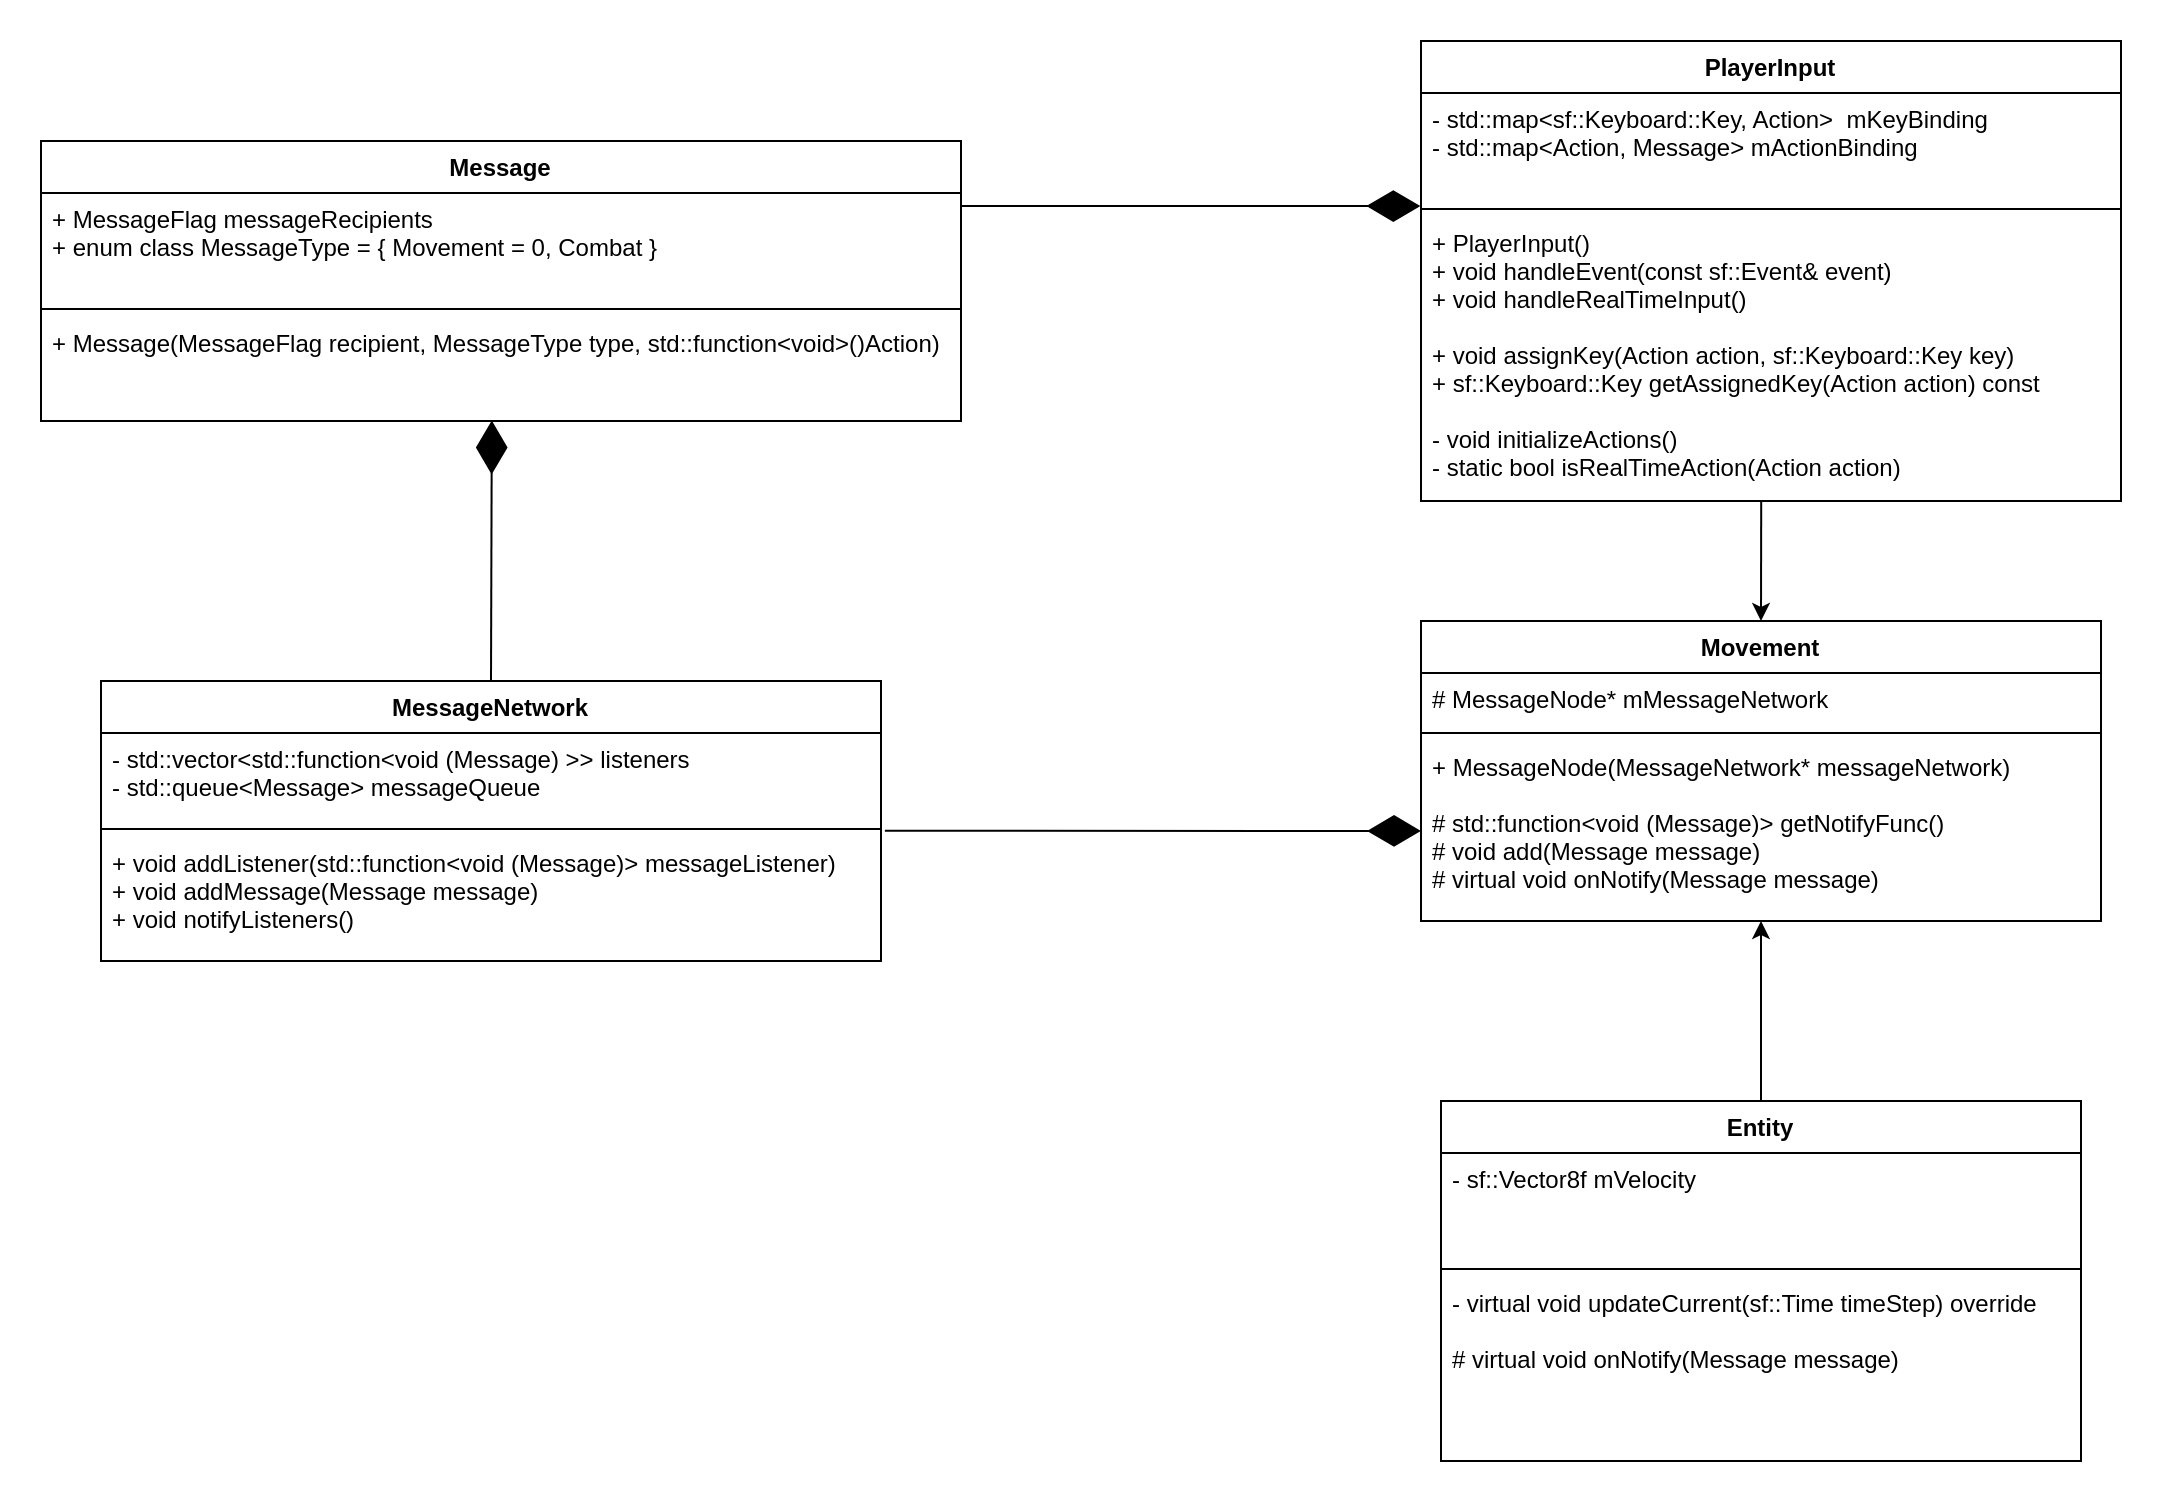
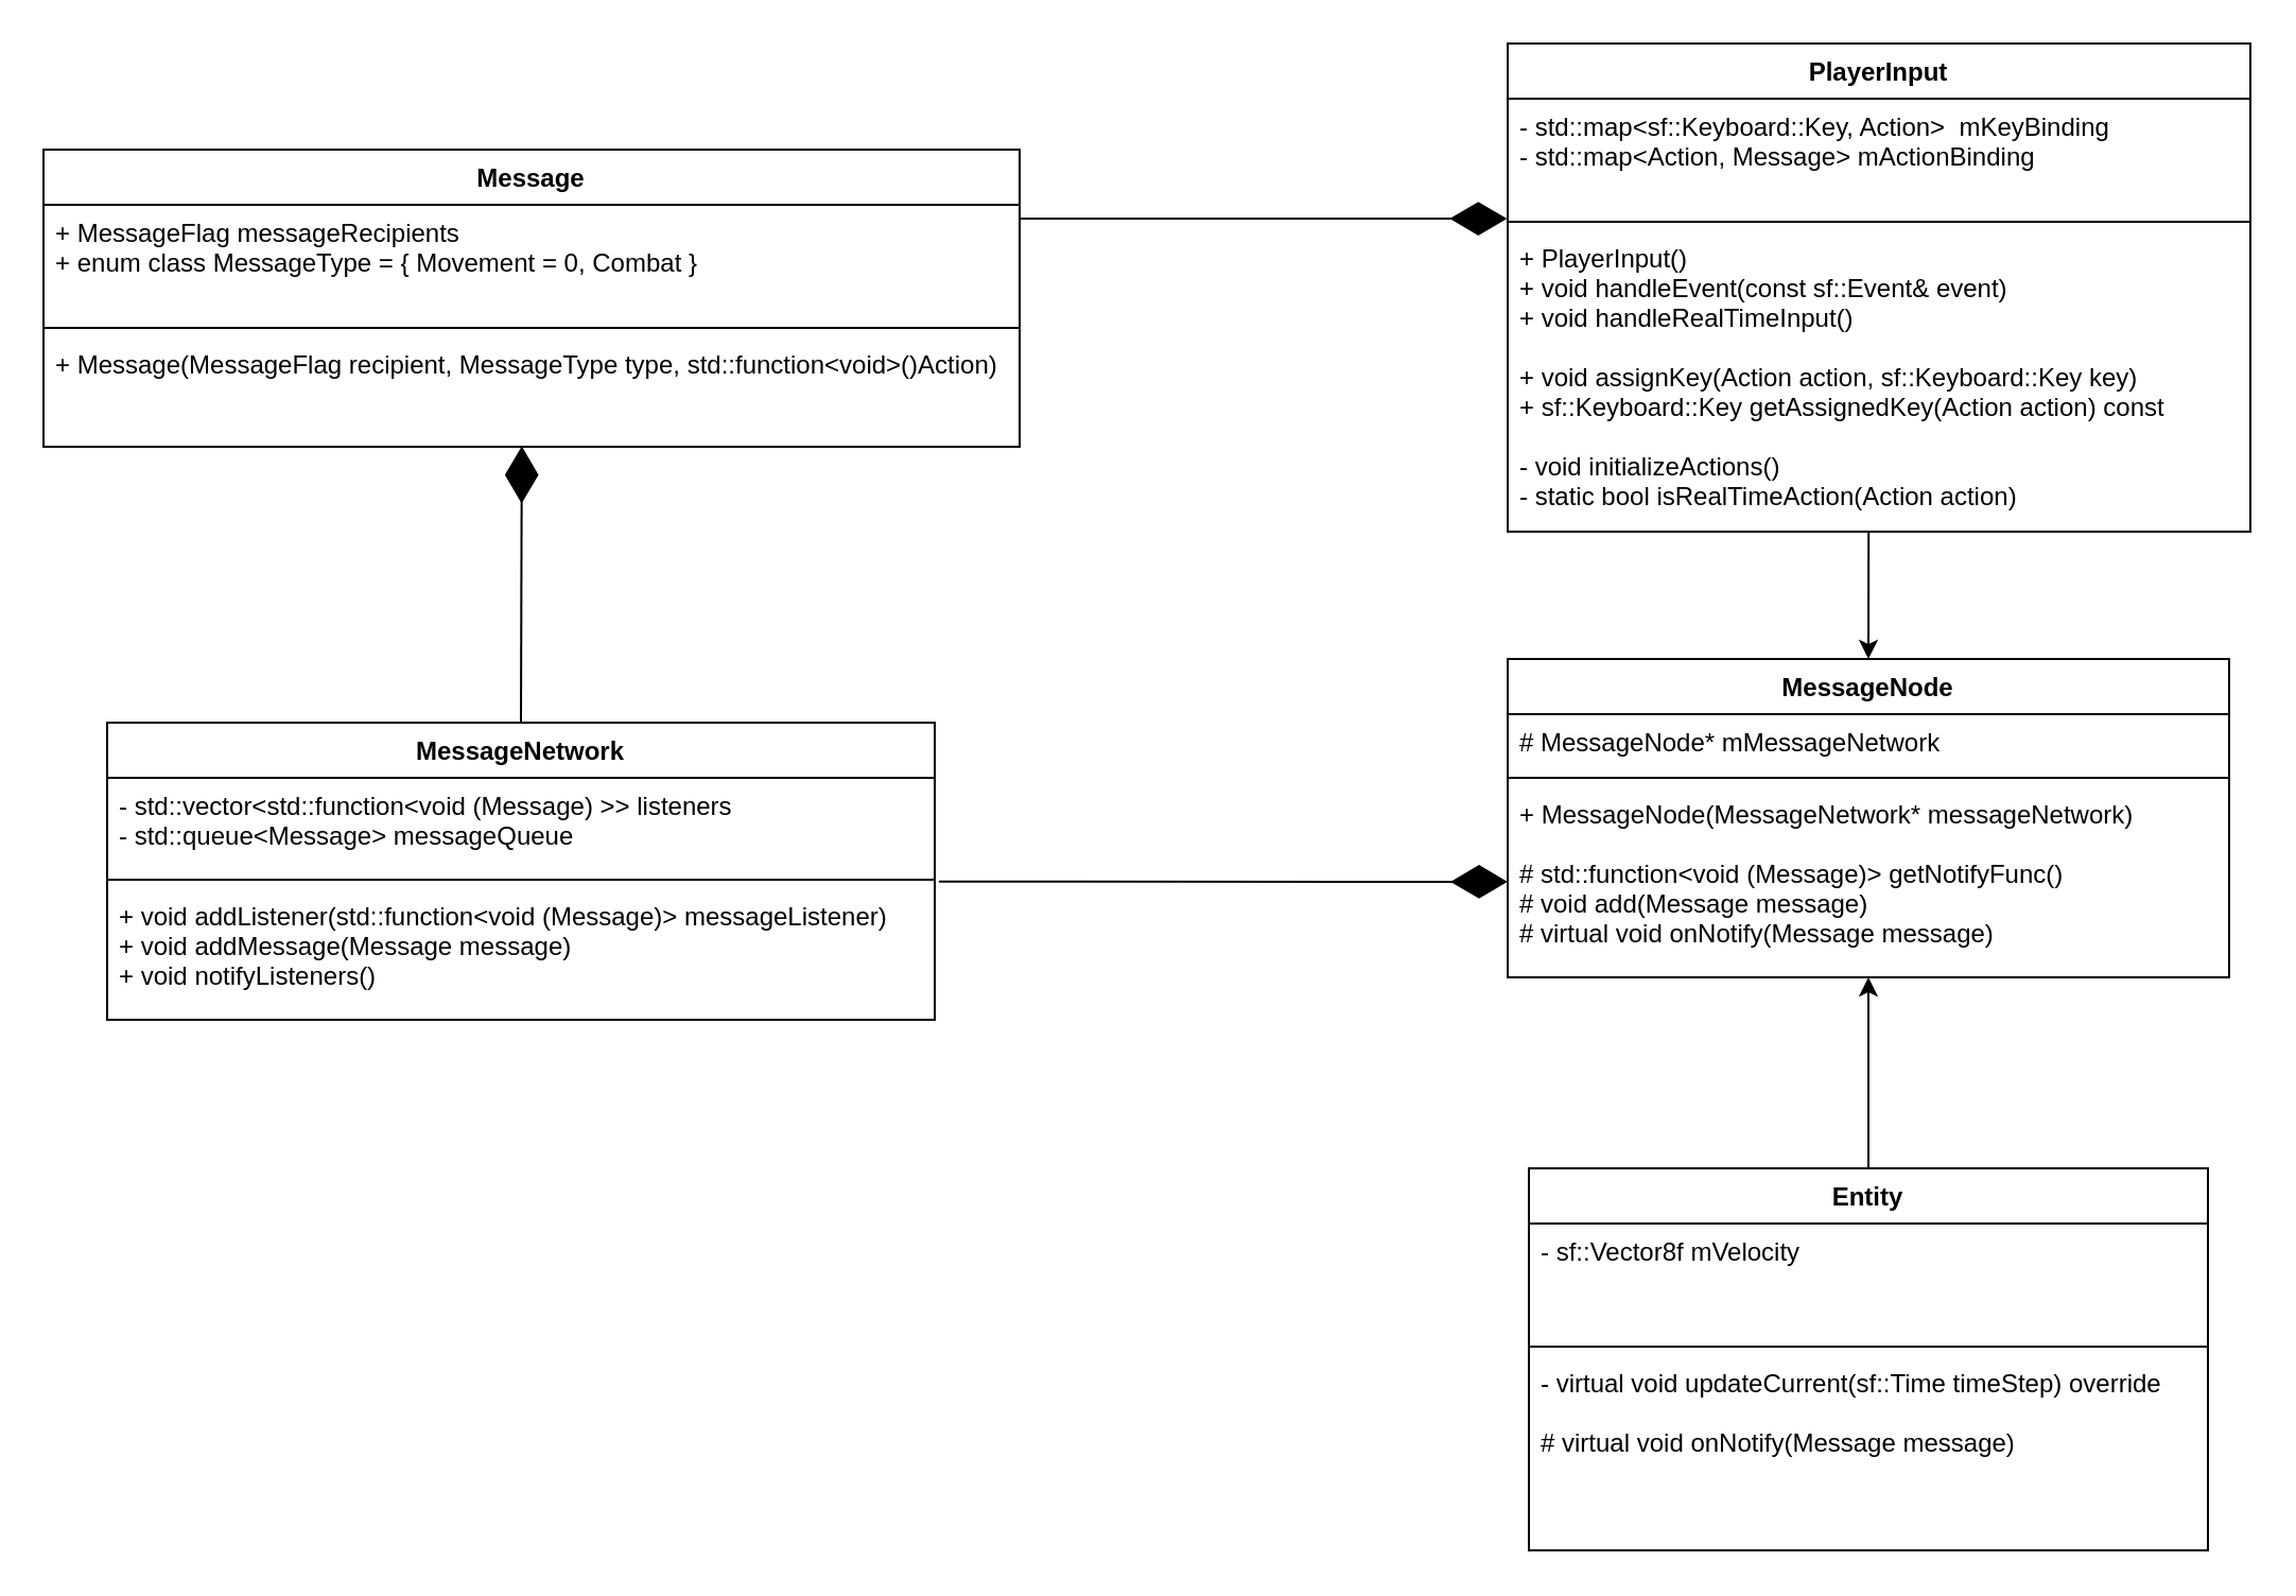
- <mxCell id="11" value="Movement" style="swimlane;fontStyle=1;align=center;verticalAlign=top;childLayout=stackLayout;horizontal=1;startSize=26;horizontalStack=0;resizeParent=1;resizeParentMax=0;resizeLast=0;collapsible=1;marginBottom=0;" parent="1" vertex="1"><mxGeometry x="710" y="310" width="340" height="150" as="geometry" /></mxCell>
+ <mxCell id="11" value="MessageNode" style="swimlane;fontStyle=1;align=center;verticalAlign=top;childLayout=stackLayout;horizontal=1;startSize=26;horizontalStack=0;resizeParent=1;resizeParentMax=0;resizeLast=0;collapsible=1;marginBottom=0;" parent="1" vertex="1"><mxGeometry x="710" y="310" width="340" height="150" as="geometry" /></mxCell>
